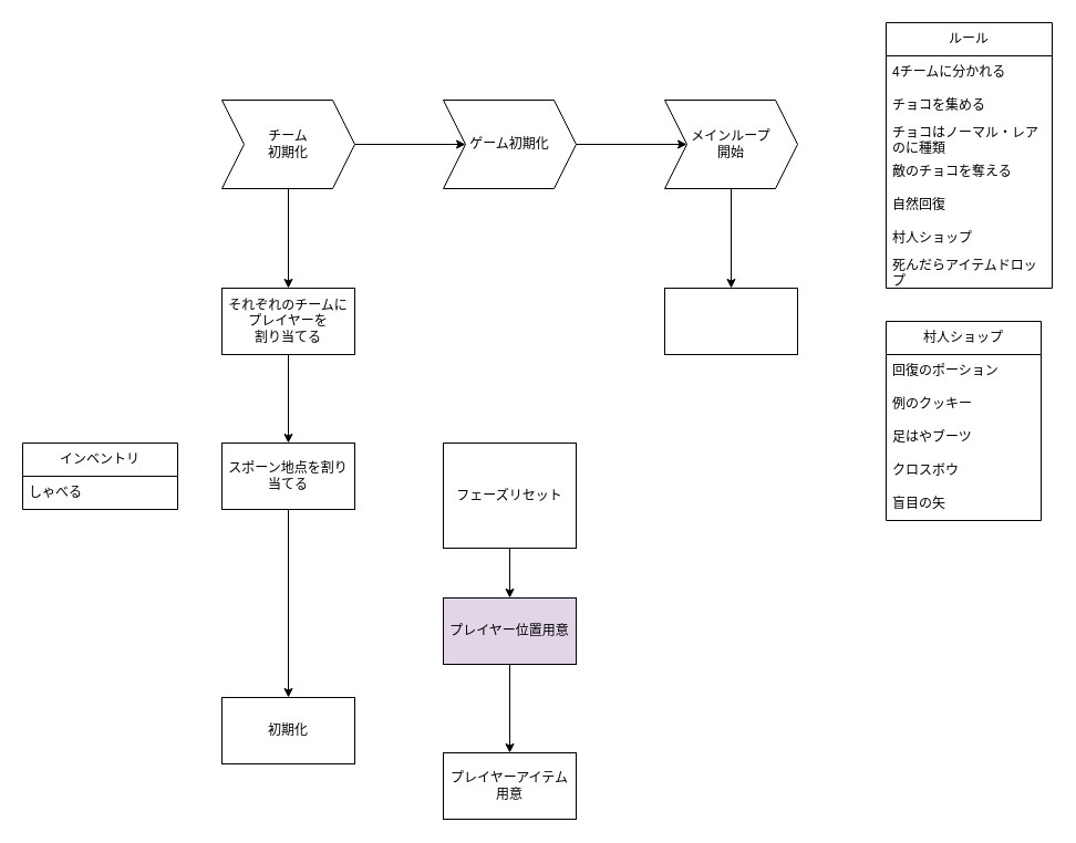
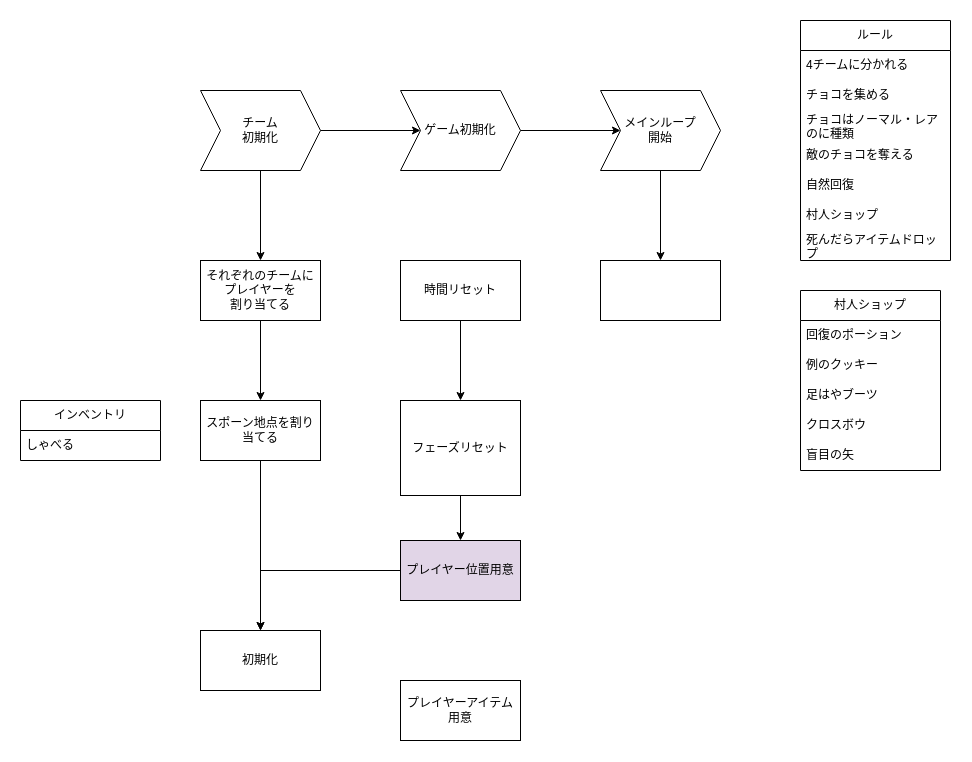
+ <mxCell id="13" value="時間リセット" style="whiteSpace=wrap;html=1;" vertex="1" parent="1"><mxGeometry x="400" y="260" width="120" height="60" as="geometry" /></mxCell>
+ <mxCell id="12" value="" style="edgeStyle=orthogonalEdgeStyle;rounded=0;orthogonalLoop=1;jettySize=auto;html=1;" edge="1" parent="1" source="13" target="15"><mxGeometry relative="1" as="geometry" /></mxCell>
- <mxCell id="16" value="" style="edgeStyle=orthogonalEdgeStyle;rounded=0;orthogonalLoop=1;jettySize=auto;html=1;" edge="1" parent="1" source="17" target="18"><mxGeometry relative="1" as="geometry" /></mxCell>
+ <mxCell id="16" value="" style="edgeStyle=orthogonalEdgeStyle;rounded=0;orthogonalLoop=1;jettySize=auto;html=1;" edge="1" parent="1" source="17" target="9"><mxGeometry relative="1" as="geometry" /></mxCell>
